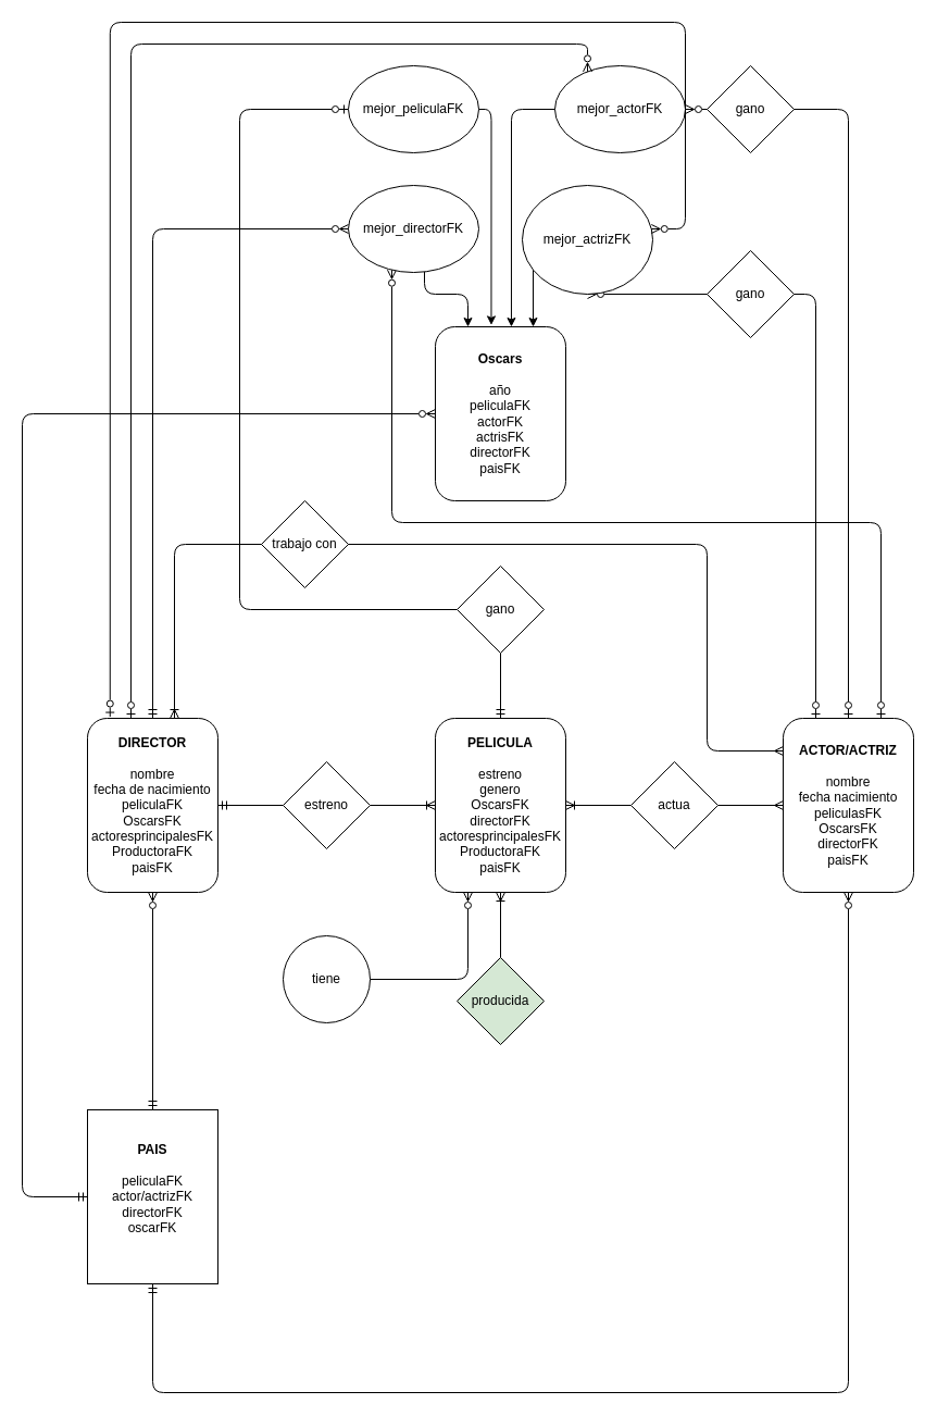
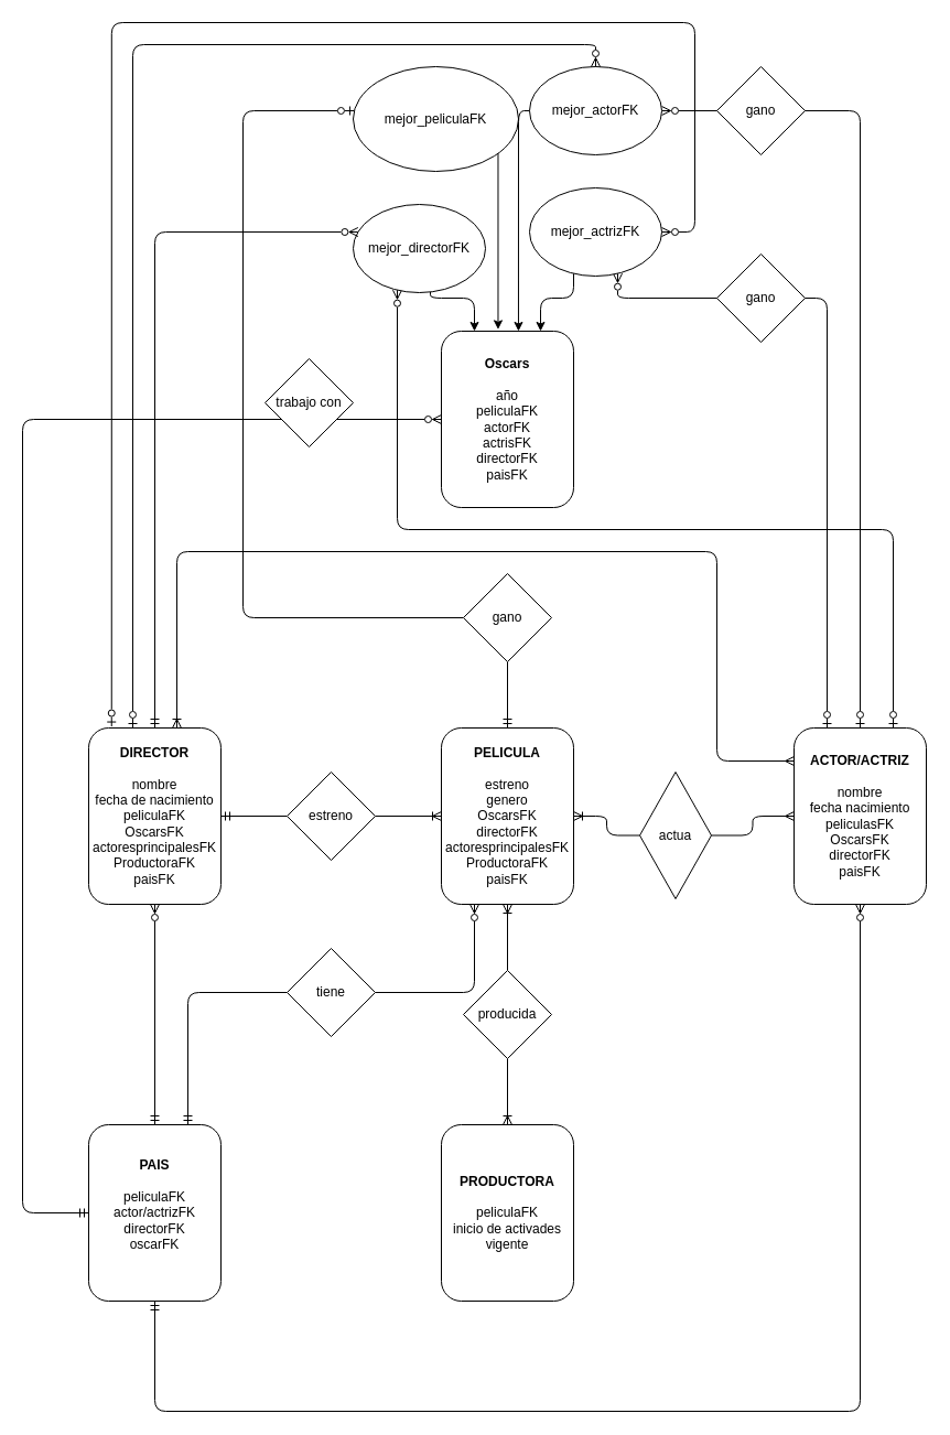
- <mxCell id="20" value="mejor_peliculaFK" style="ellipse;whiteSpace=wrap;html=1;" vertex="1" parent="1"><mxGeometry x="320" y="60" width="120" height="80" as="geometry" /></mxCell>
+ <mxCell id="20" value="mejor_peliculaFK" style="ellipse;whiteSpace=wrap;html=1;" vertex="1" parent="1"><mxGeometry x="320" y="60" width="150" height="95" as="geometry" /></mxCell>
- <mxCell id="19" value="mejor_actorFK" style="ellipse;whiteSpace=wrap;html=1;" vertex="1" parent="1"><mxGeometry x="510" y="60" width="120" height="80" as="geometry" /></mxCell>
+ <mxCell id="19" value="mejor_actorFK" style="ellipse;whiteSpace=wrap;html=1;" vertex="1" parent="1"><mxGeometry x="480" y="60" width="120" height="80" as="geometry" /></mxCell>
- <mxCell id="22" value="mejor_directorFK" style="ellipse;whiteSpace=wrap;html=1;" vertex="1" parent="1"><mxGeometry x="320" y="170" width="120" height="80" as="geometry" /></mxCell>
+ <mxCell id="22" value="mejor_directorFK" style="ellipse;whiteSpace=wrap;html=1;" vertex="1" parent="1"><mxGeometry x="320" y="185" width="120" height="80" as="geometry" /></mxCell>
- <mxCell id="17" value="mejor_actrizFK" style="ellipse;whiteSpace=wrap;html=1;" vertex="1" parent="1"><mxGeometry x="480" y="170" width="120" height="100" as="geometry" /></mxCell>
+ <mxCell id="17" value="mejor_actrizFK" style="ellipse;whiteSpace=wrap;html=1;" vertex="1" parent="1"><mxGeometry x="480" y="170" width="120" height="80" as="geometry" /></mxCell>
- <mxCell id="40" value="trabajo con" style="rhombus;whiteSpace=wrap;html=1;" vertex="1" parent="1"><mxGeometry x="240" y="460" width="80" height="80" as="geometry" /></mxCell>
+ <mxCell id="40" value="trabajo con" style="rhombus;whiteSpace=wrap;html=1;" vertex="1" parent="1"><mxGeometry x="240" y="325" width="80" height="80" as="geometry" /></mxCell>
- <mxCell id="10" value="actua" style="rhombus;whiteSpace=wrap;html=1;" vertex="1" parent="1"><mxGeometry x="580" y="700" width="80" height="80" as="geometry" /></mxCell>
+ <mxCell id="10" value="actua" style="rhombus;whiteSpace=wrap;html=1;" vertex="1" parent="1"><mxGeometry x="580" y="700" width="65" height="115" as="geometry" /></mxCell>
- <mxCell id="38" value="tiene" style="ellipse;whiteSpace=wrap;html=1;" vertex="1" parent="1"><mxGeometry x="260" y="860" width="80" height="80" as="geometry" /></mxCell>
+ <mxCell id="38" value="tiene" style="rhombus;whiteSpace=wrap;html=1;" vertex="1" parent="1"><mxGeometry x="260" y="860" width="80" height="80" as="geometry" /></mxCell>
+ <mxCell id="37" style="edgeStyle=orthogonalEdgeStyle;rounded=1;orthogonalLoop=1;jettySize=auto;html=1;entryX=0.75;entryY=0;entryDx=0;entryDy=0;curved=0;endArrow=ERmandOne;endFill=0;" edge="1" parent="1" source="38" target="36"><mxGeometry relative="1" as="geometry"><Array as="points"><mxPoint x="170" y="900" /></Array></mxGeometry></mxCell>
- <mxCell id="6" value="producida" style="rhombus;whiteSpace=wrap;html=1;fillColor=#d5e8d4;" vertex="1" parent="1"><mxGeometry x="420" y="880" width="80" height="80" as="geometry" /></mxCell>
+ <mxCell id="6" value="producida" style="rhombus;whiteSpace=wrap;html=1;" vertex="1" parent="1"><mxGeometry x="420" y="880" width="80" height="80" as="geometry" /></mxCell>
+ <mxCell id="5" style="edgeStyle=orthogonalEdgeStyle;rounded=1;orthogonalLoop=1;jettySize=auto;html=1;entryX=0.5;entryY=0;entryDx=0;entryDy=0;endArrow=ERoneToMany;endFill=0;curved=0;" edge="1" parent="1" source="6" target="3"><mxGeometry relative="1" as="geometry" /></mxCell>
- <mxCell id="36" value="&lt;b&gt;PAIS&lt;/b&gt;&lt;br&gt;&lt;div&gt;&lt;b&gt;&lt;br&gt;&lt;/b&gt;&lt;/div&gt;&lt;div&gt;peliculaFK&lt;/div&gt;&lt;div&gt;actor/actrizFK&lt;/div&gt;&lt;div&gt;directorFK&lt;/div&gt;&lt;div&gt;oscarFK&lt;/div&gt;&lt;div&gt;&lt;br&gt;&lt;/div&gt;" style="whiteSpace=wrap;html=1;rounded=0;" vertex="1" parent="1"><mxGeometry y="1020" width="120" height="160" as="geometry" x="80" /></mxCell>
+ <mxCell id="36" value="&lt;b&gt;PAIS&lt;/b&gt;&lt;br&gt;&lt;div&gt;&lt;b&gt;&lt;br&gt;&lt;/b&gt;&lt;/div&gt;&lt;div&gt;peliculaFK&lt;/div&gt;&lt;div&gt;actor/actrizFK&lt;/div&gt;&lt;div&gt;directorFK&lt;/div&gt;&lt;div&gt;oscarFK&lt;/div&gt;&lt;div&gt;&lt;br&gt;&lt;/div&gt;" style="rounded=1;whiteSpace=wrap;html=1;" vertex="1" parent="1"><mxGeometry y="1020" width="120" height="160" as="geometry" x="80" /></mxCell>
+ <mxCell id="3" value="&lt;b&gt;PRODUCTORA&lt;/b&gt;&lt;div&gt;&lt;b&gt;&lt;br&gt;&lt;/b&gt;&lt;/div&gt;&lt;div&gt;peliculaFK&lt;/div&gt;&lt;div&gt;inicio de activades&lt;/div&gt;&lt;div&gt;vigente&lt;/div&gt;" style="rounded=1;whiteSpace=wrap;html=1;" vertex="1" parent="1"><mxGeometry x="400" y="1020" width="120" height="160" as="geometry" /></mxCell>
